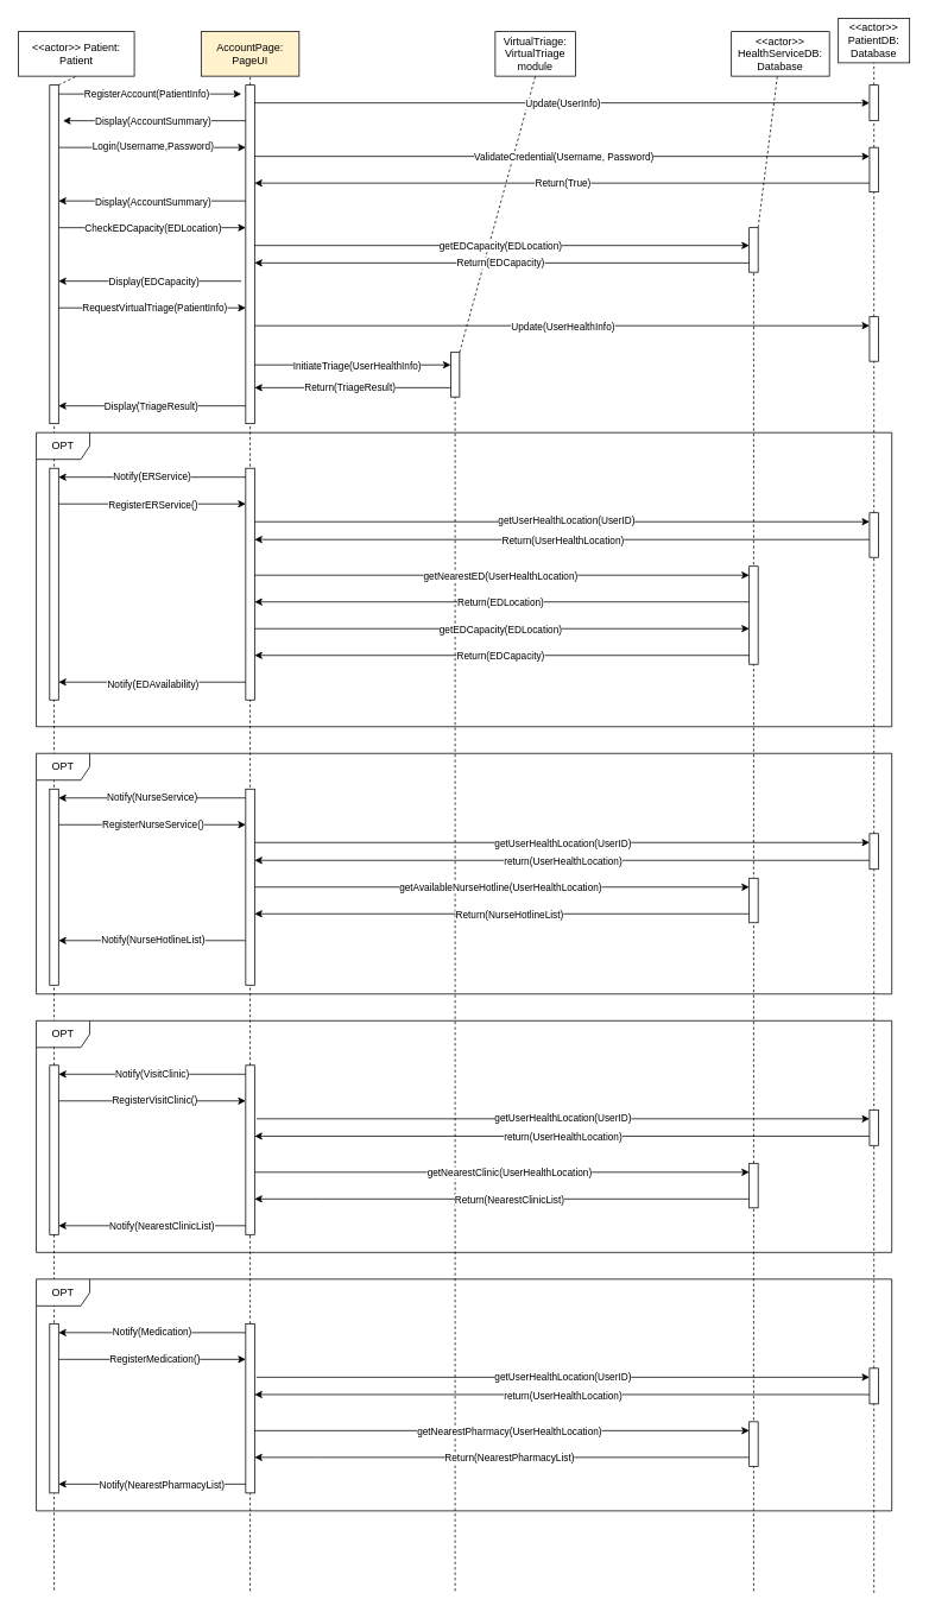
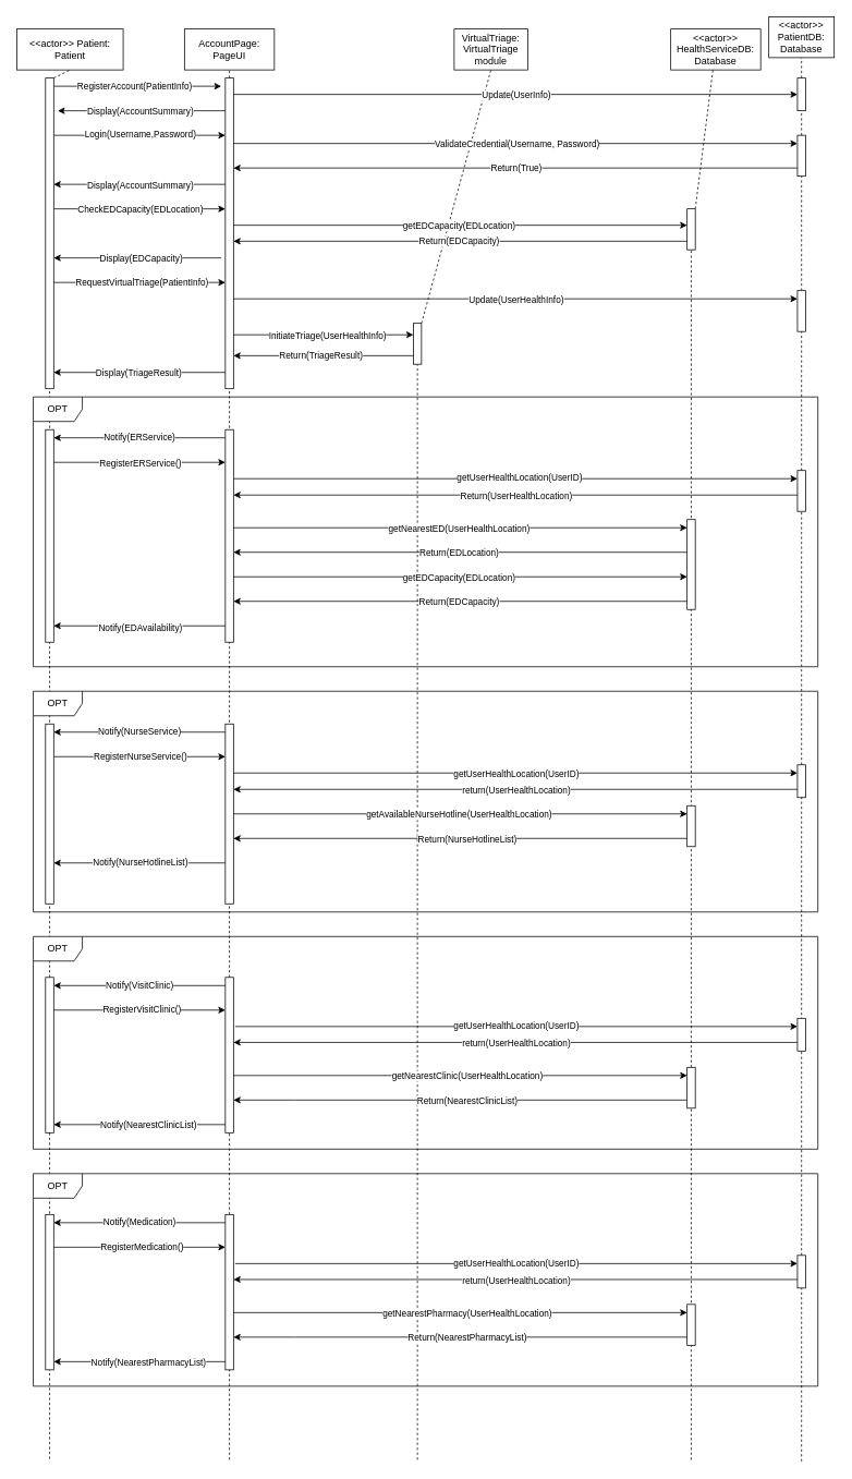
- <mxCell id="4" value="AccountPage:&lt;br&gt;PageUI" style="rounded=0;whiteSpace=wrap;html=1;fillColor=#fff2cc;" parent="1" vertex="1"><mxGeometry x="225" y="35" width="110" height="50" as="geometry" /></mxCell>
+ <mxCell id="4" value="AccountPage:&lt;br&gt;PageUI" style="rounded=0;whiteSpace=wrap;html=1;" parent="1" vertex="1"><mxGeometry x="225" y="35" width="110" height="50" as="geometry" /></mxCell>
